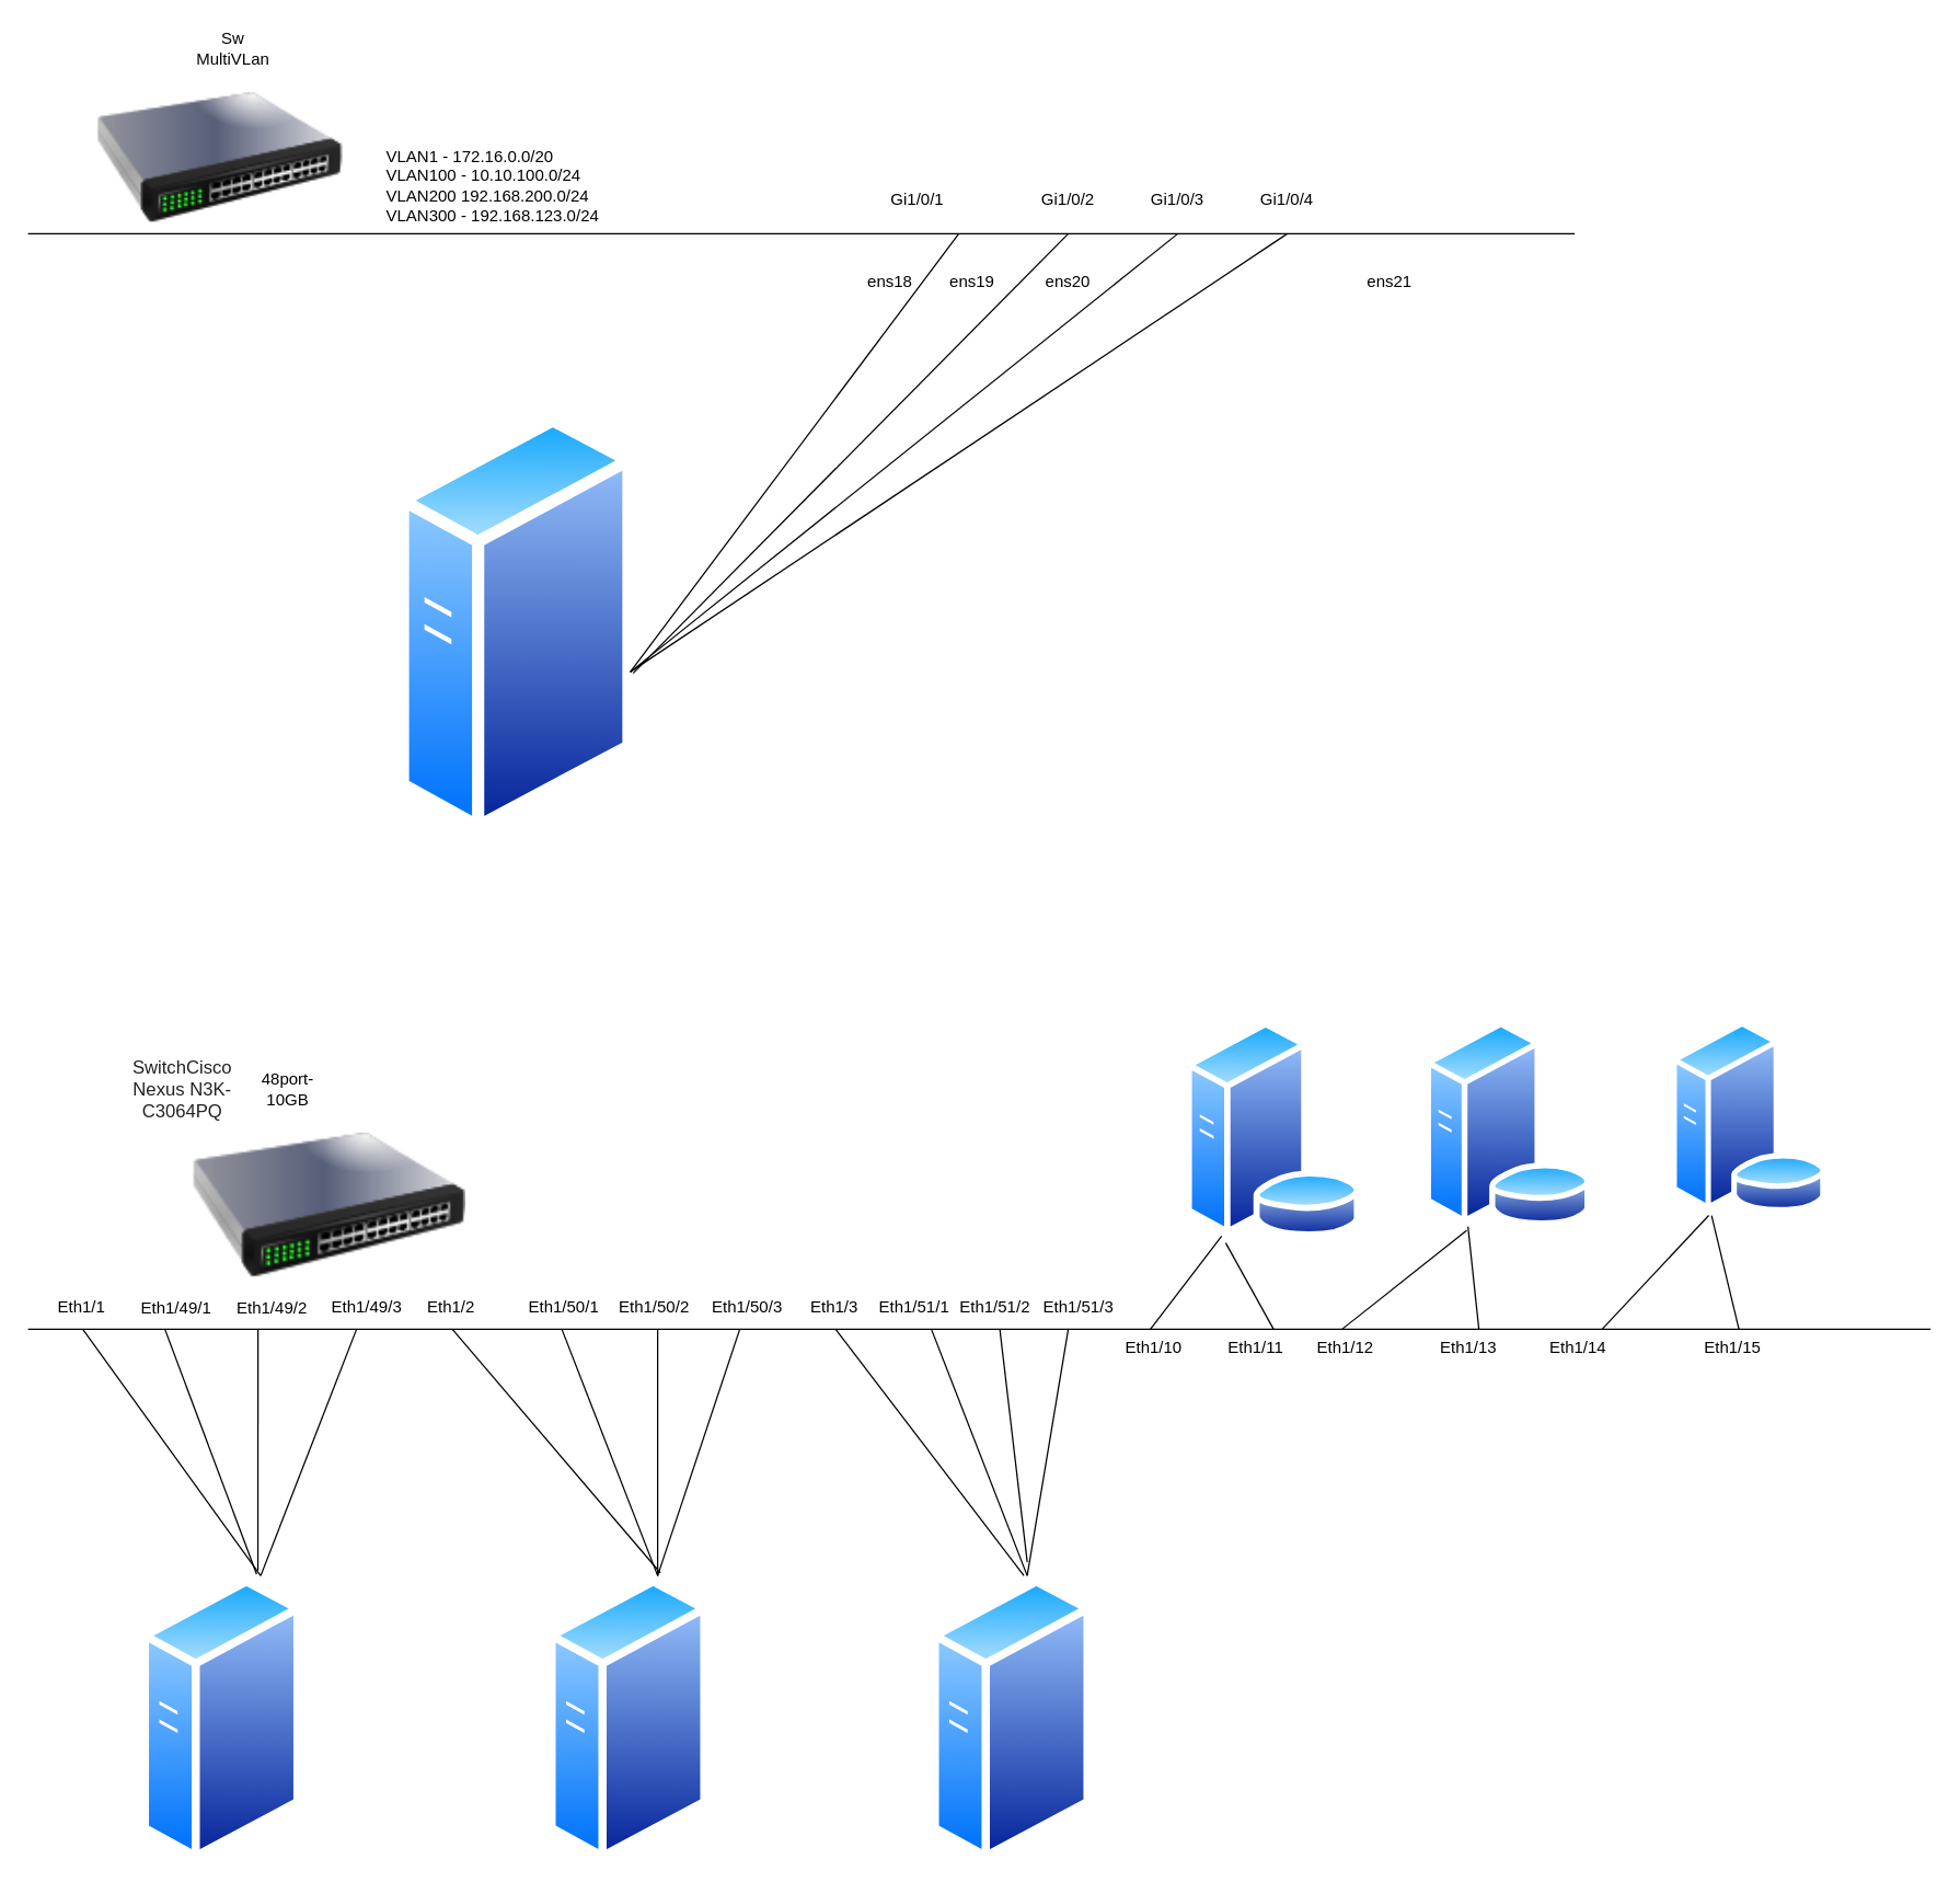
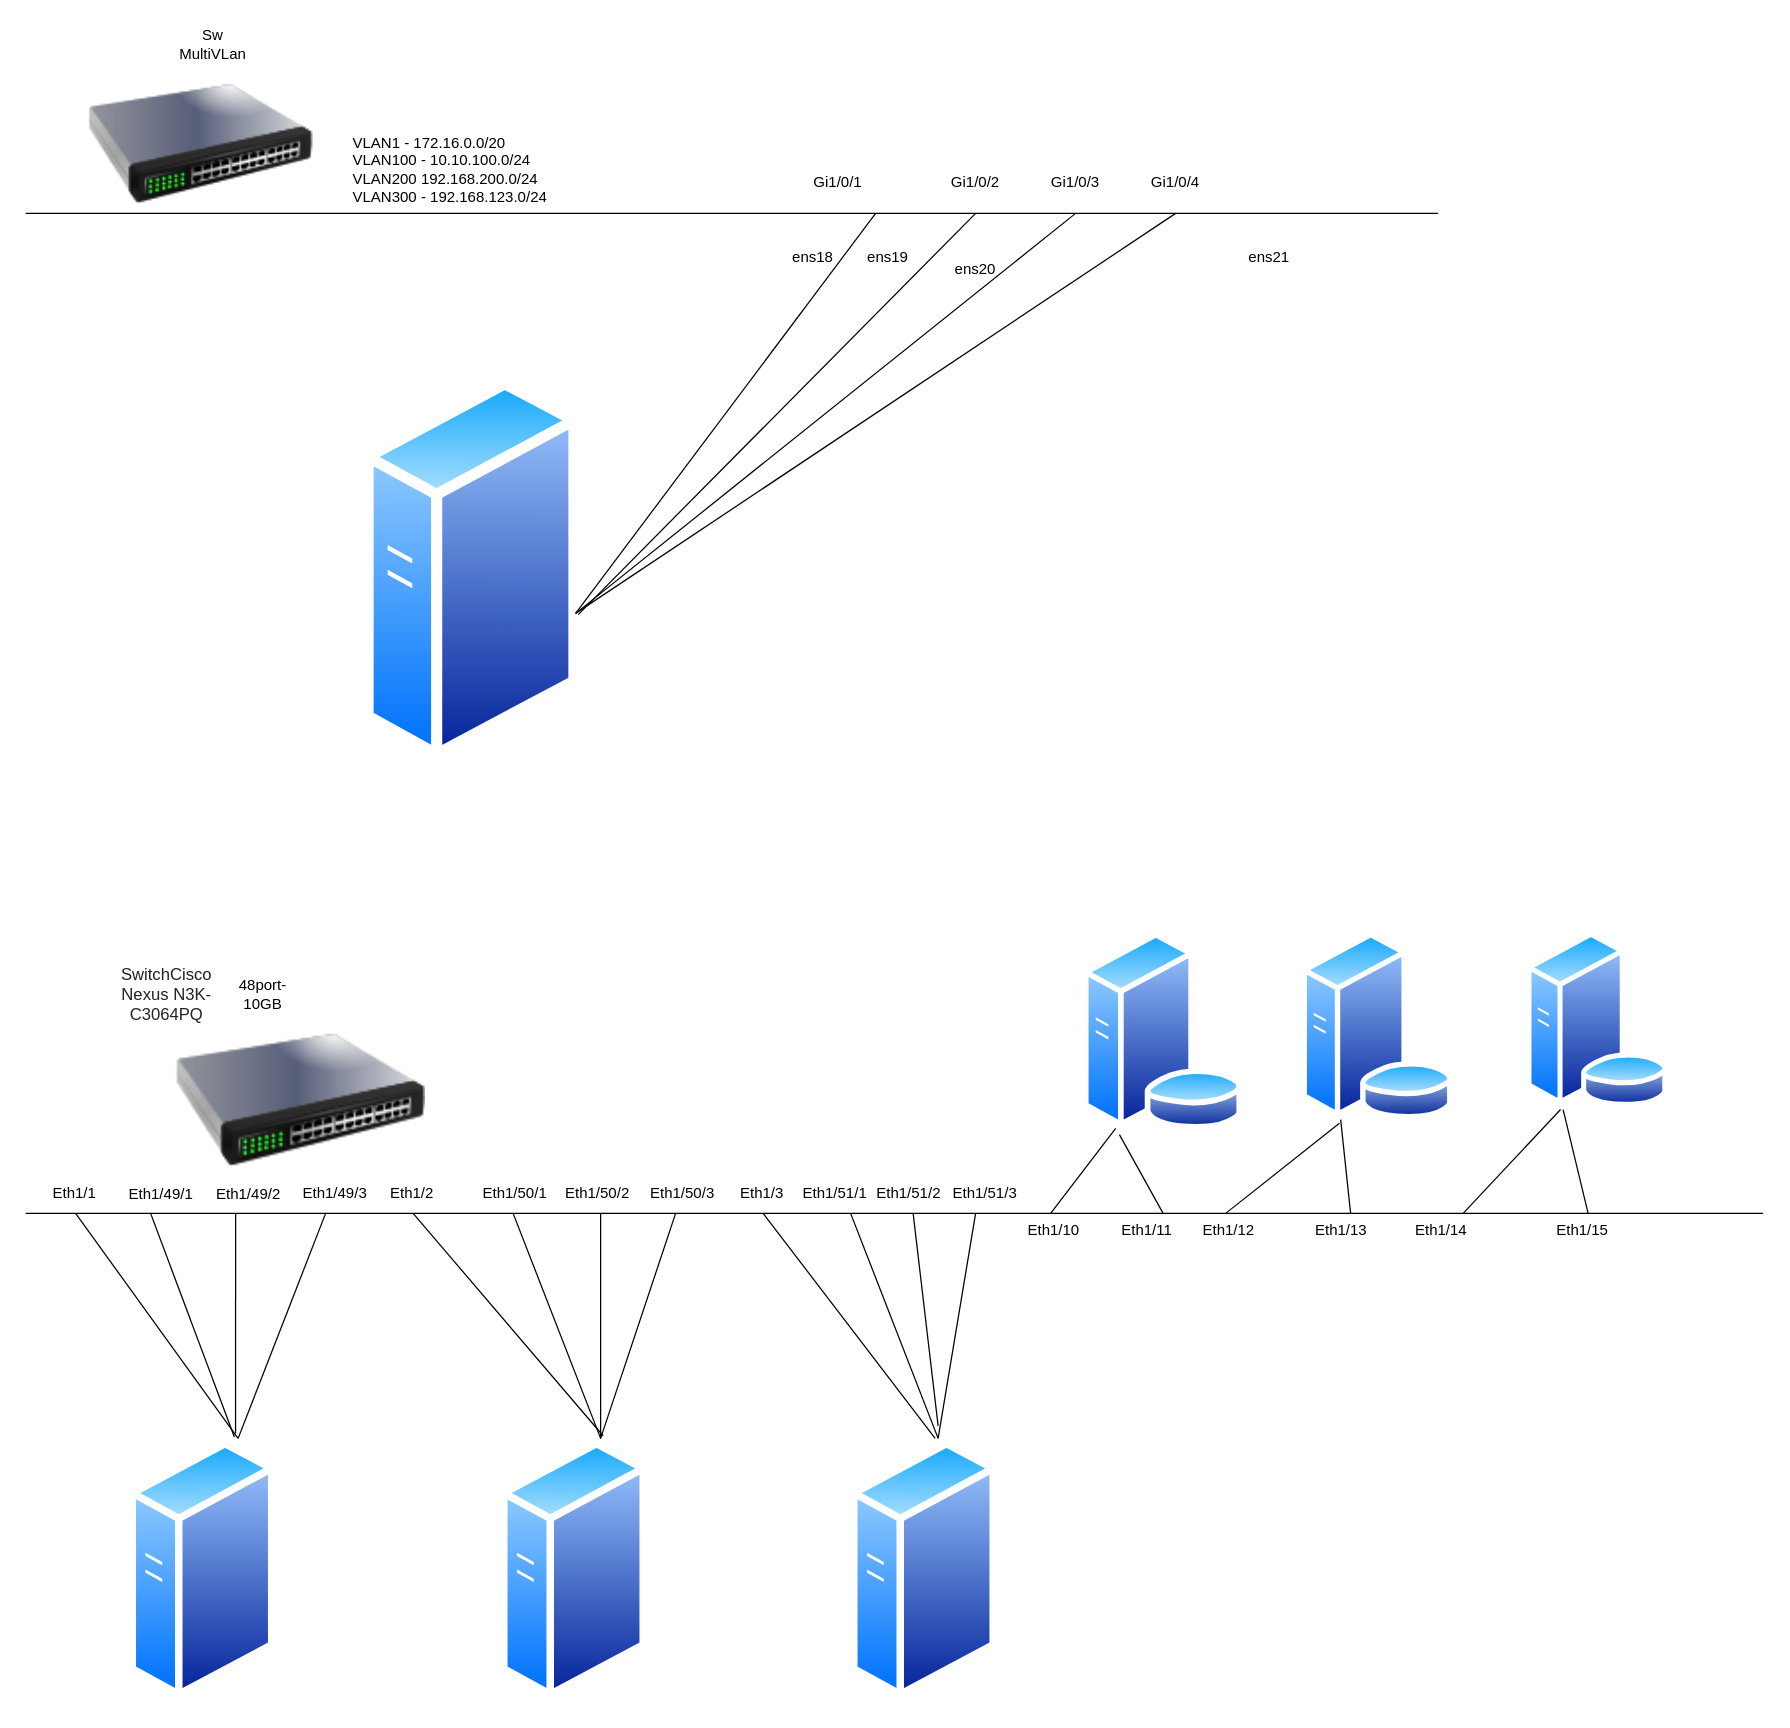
- <mxCell id="15" value="ens20" style="text;html=1;align=center;verticalAlign=middle;whiteSpace=wrap;rounded=0;" vertex="1" parent="1"><mxGeometry x="750" y="190" width="60" height="30" as="geometry" /></mxCell>
+ <mxCell id="15" value="ens20" style="text;html=1;align=center;verticalAlign=middle;whiteSpace=wrap;rounded=0;" vertex="1" parent="1"><mxGeometry x="750" y="200" width="60" height="30" as="geometry" /></mxCell>
